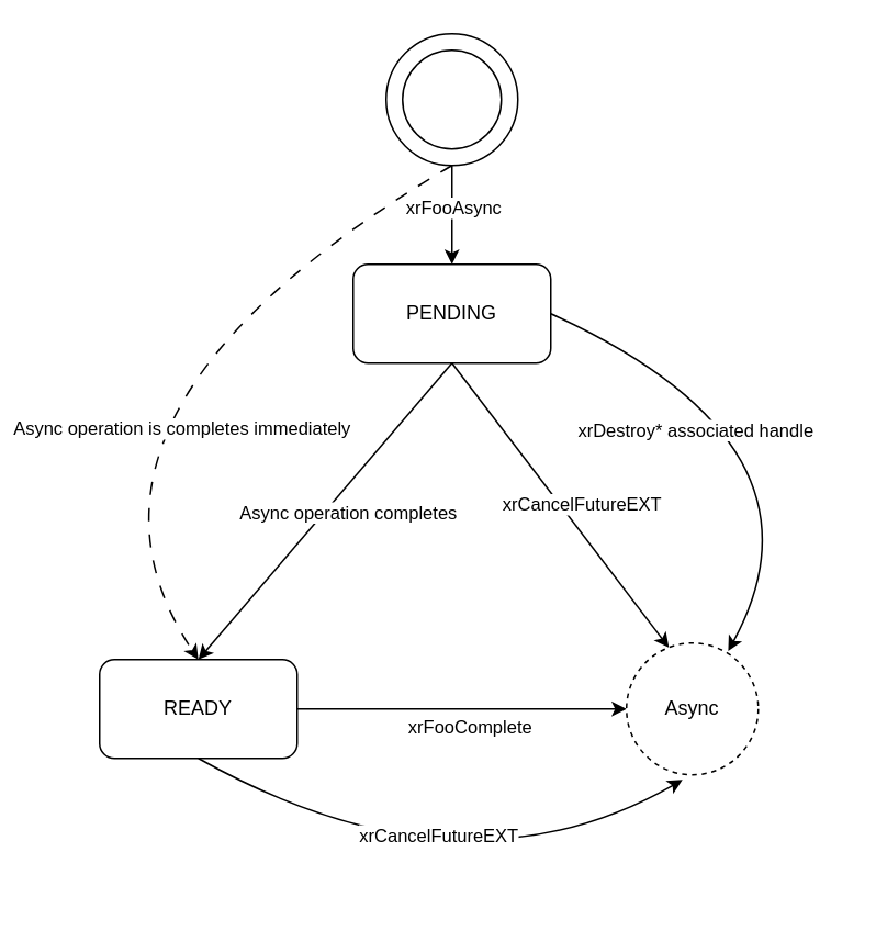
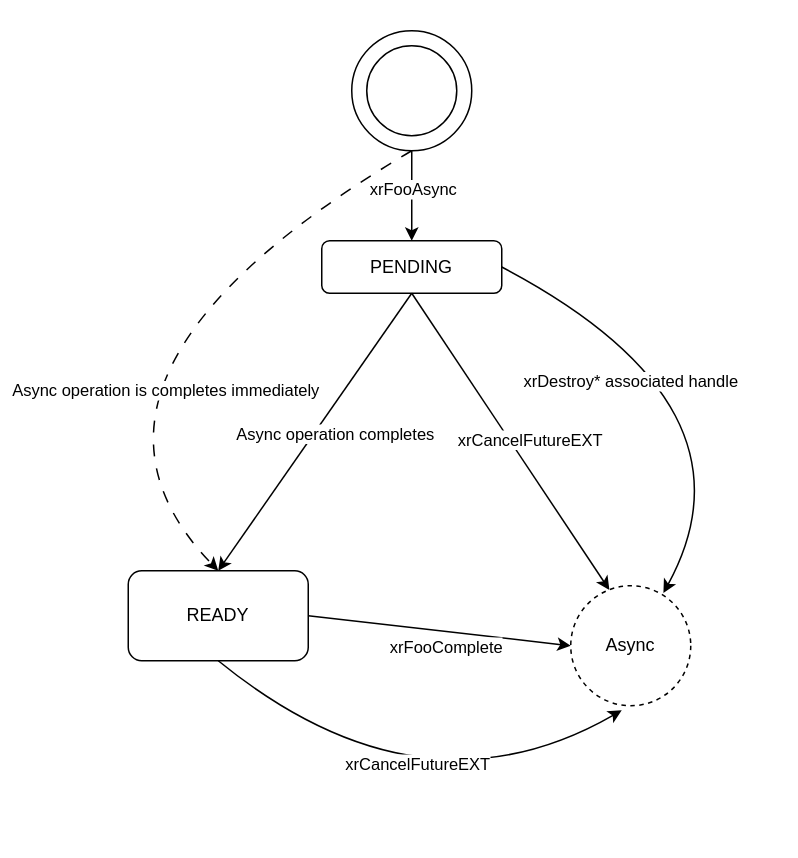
- <mxCell id="2" value="PENDING" style="rounded=1;whiteSpace=wrap;html=1;" vertex="1" parent="1"><mxGeometry x="214" y="160" width="120" height="60" as="geometry" /></mxCell>
+ <mxCell id="2" value="PENDING" style="rounded=1;whiteSpace=wrap;html=1;" vertex="1" parent="1"><mxGeometry x="214" y="160" width="120" height="35" as="geometry" /></mxCell>
- <mxCell id="7" value="READY" style="rounded=1;whiteSpace=wrap;html=1;" vertex="1" parent="1"><mxGeometry x="60" y="400" width="120" height="60" as="geometry" /></mxCell>
+ <mxCell id="7" value="READY" style="rounded=1;whiteSpace=wrap;html=1;" vertex="1" parent="1"><mxGeometry x="85" y="380" width="120" height="60" as="geometry" /></mxCell>
